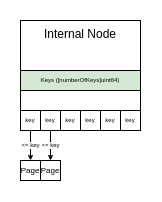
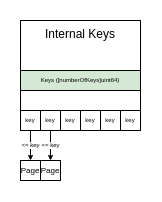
- <mxCell id="2" value="Internal Node" style="rounded=0;whiteSpace=wrap;html=1;verticalAlign=top;" parent="1" vertex="1"><mxGeometry x="20" y="20" width="120" height="90" as="geometry" /></mxCell>
+ <mxCell id="2" value="Internal Keys" style="rounded=0;whiteSpace=wrap;html=1;verticalAlign=top;" parent="1" vertex="1"><mxGeometry x="20" y="20" width="120" height="90" as="geometry" /></mxCell>
